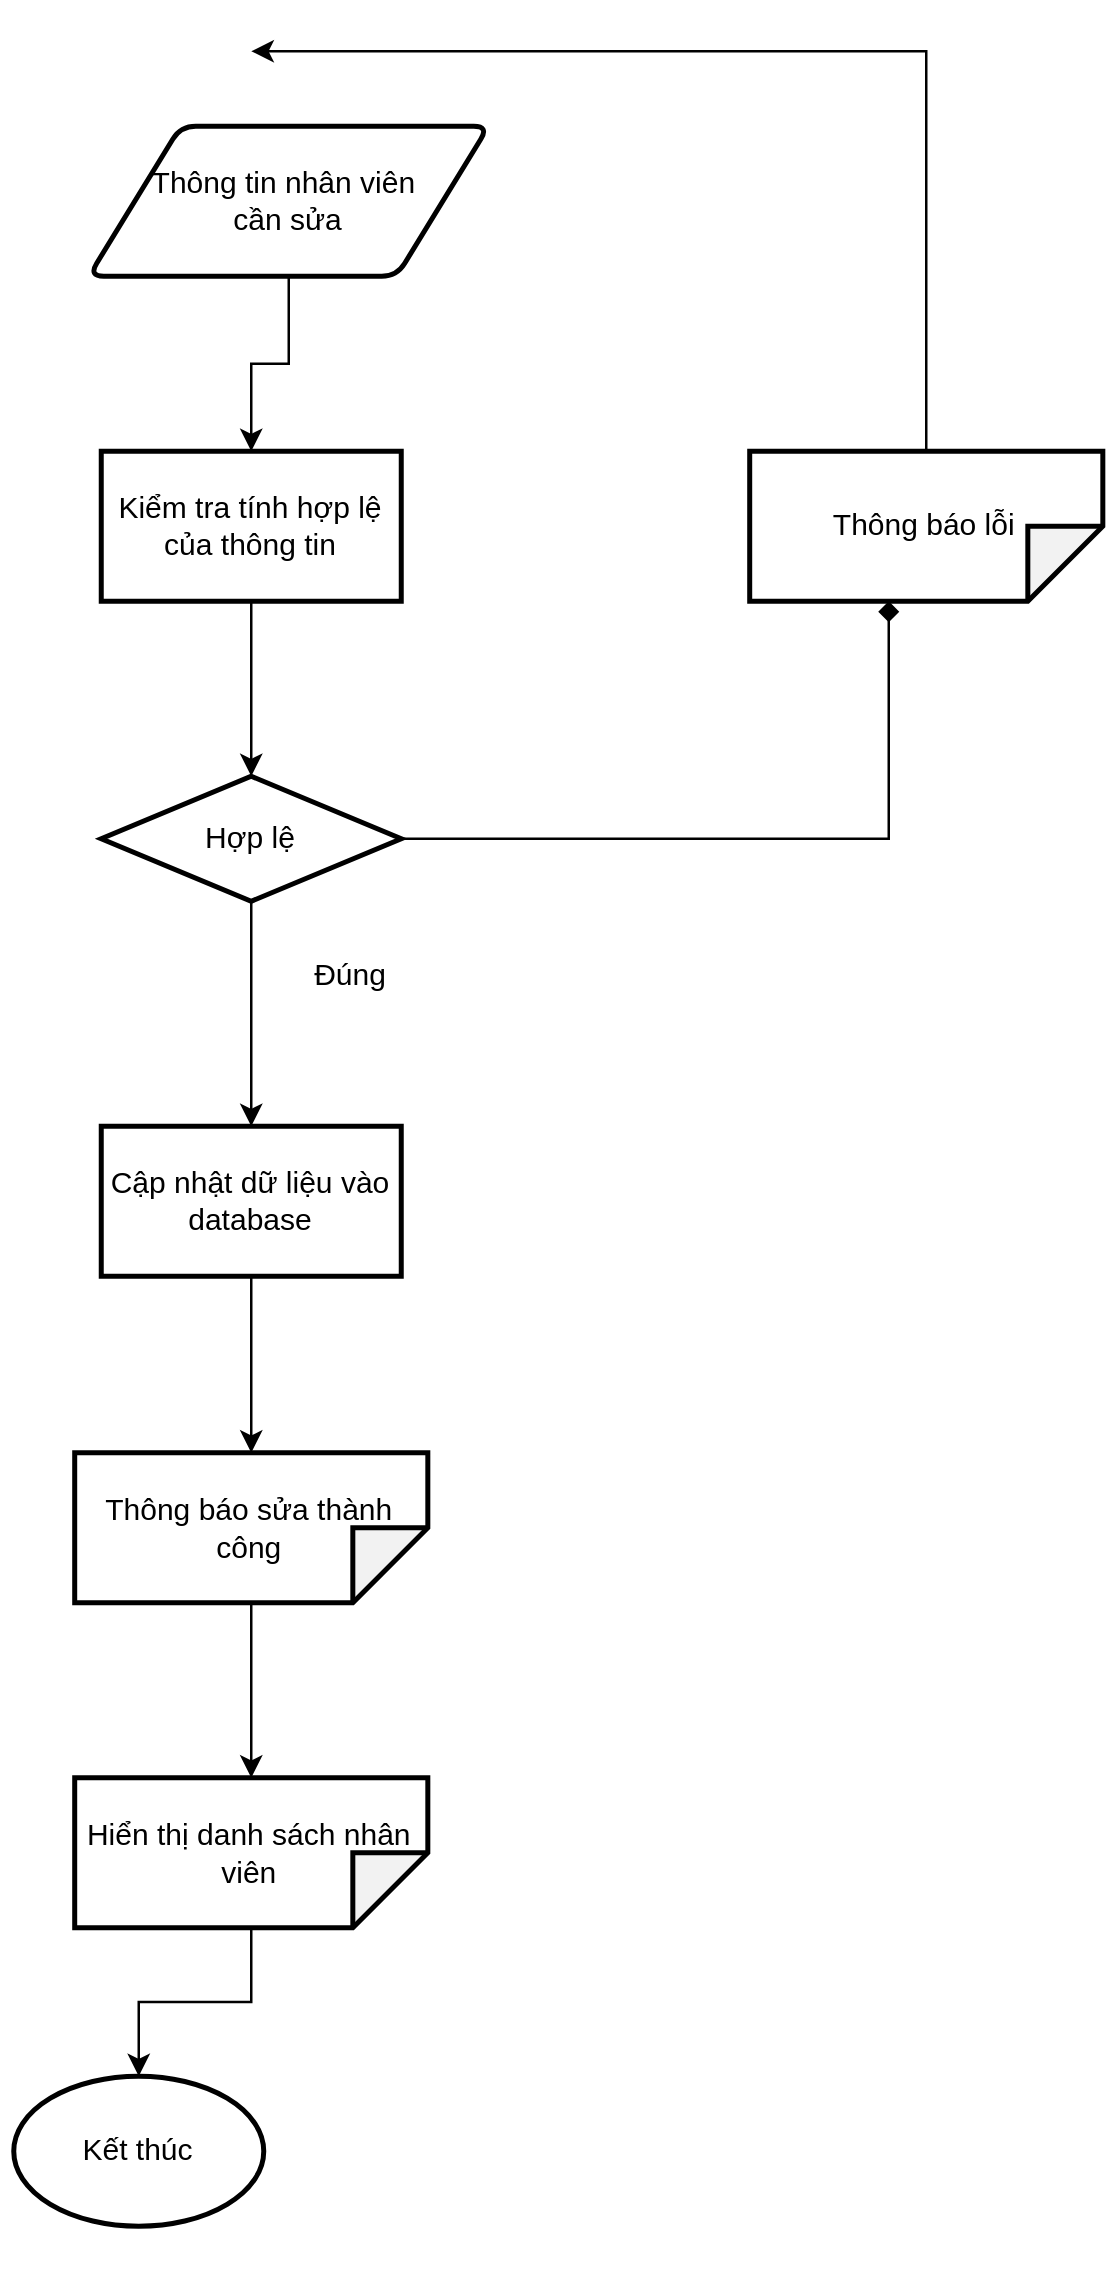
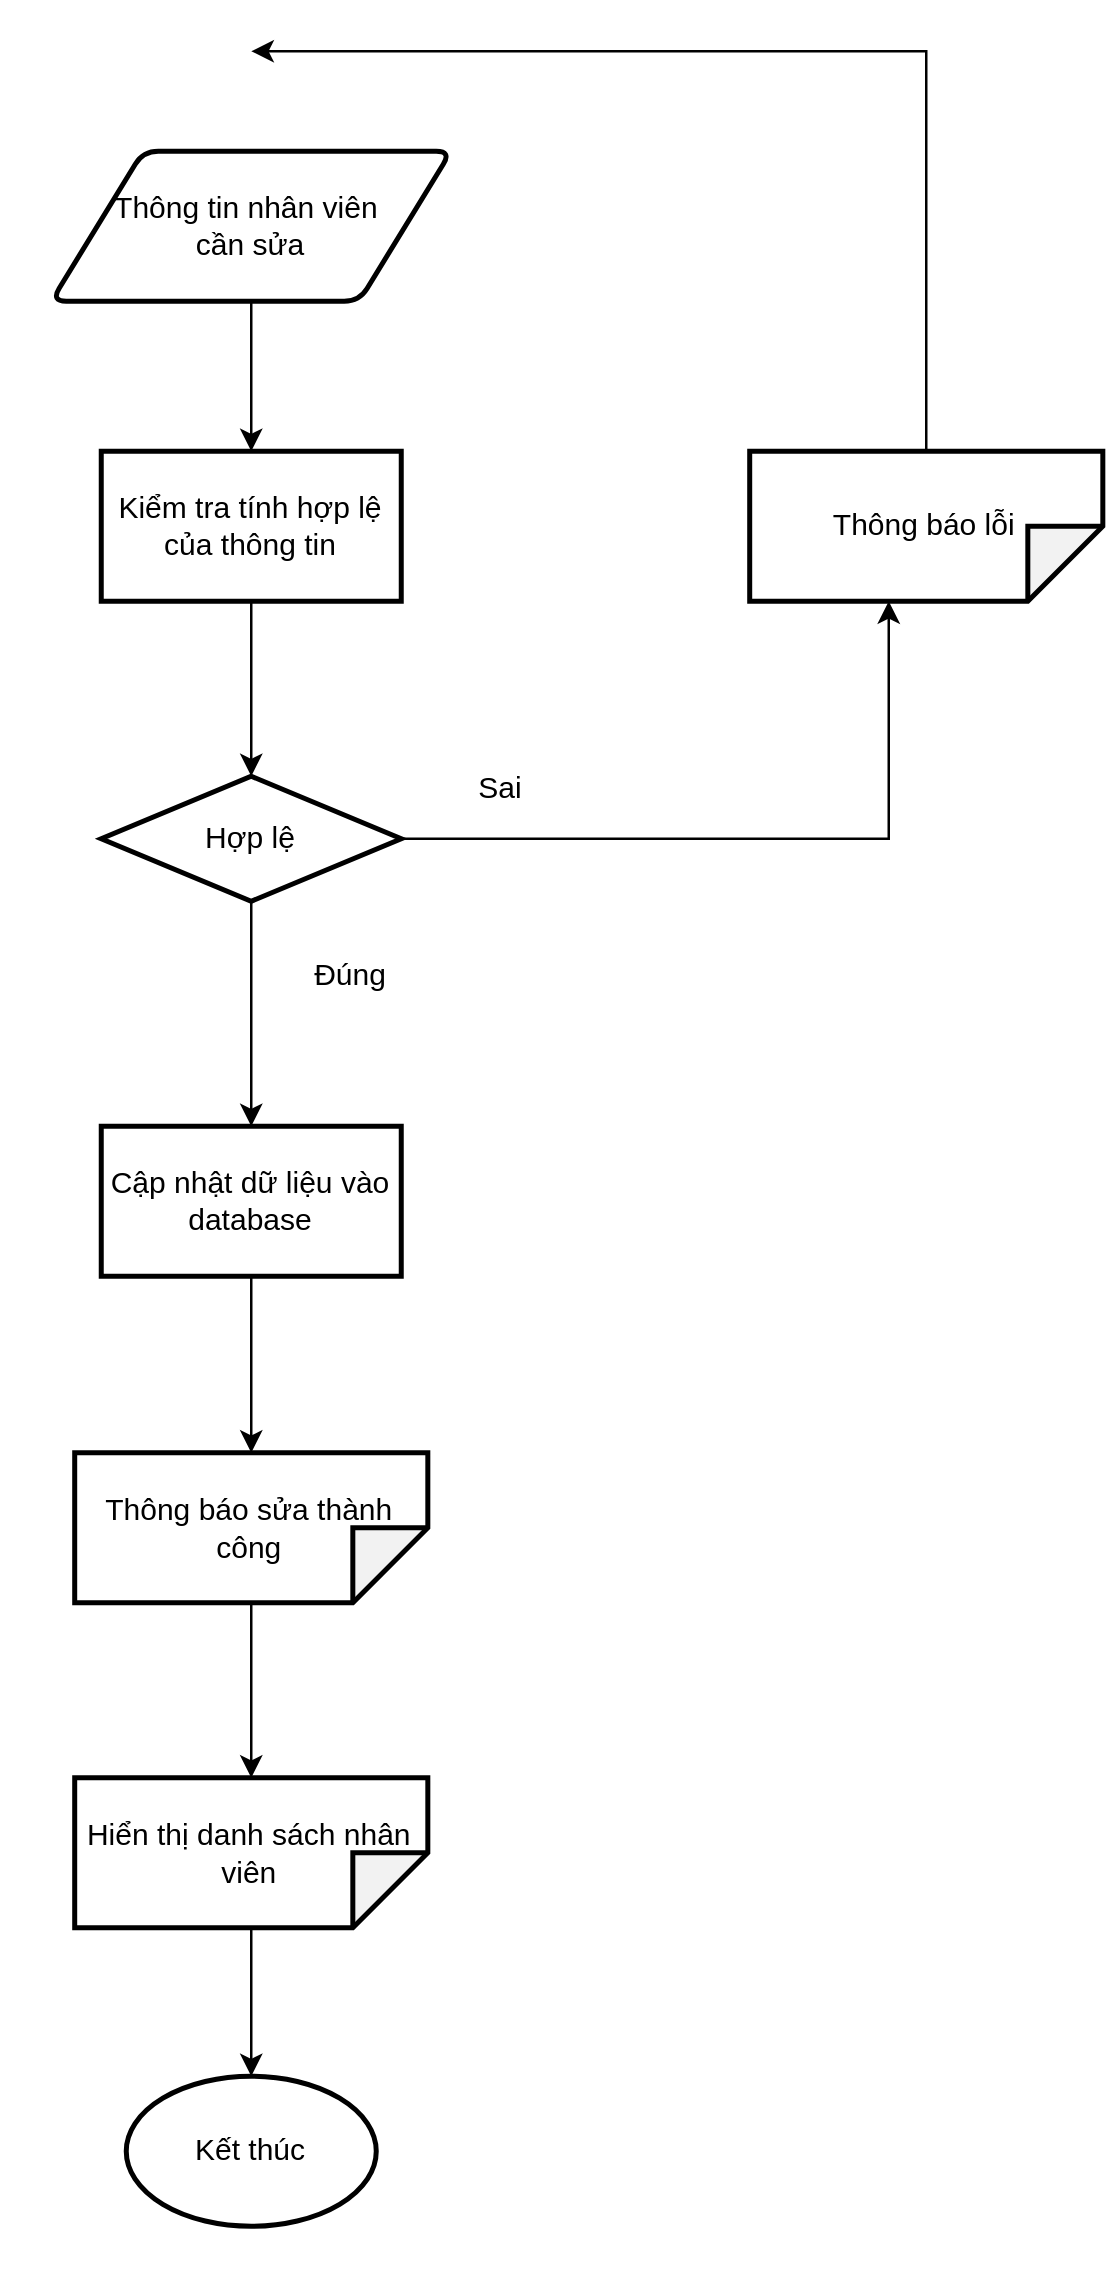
- <mxCell id="4" value="Thông tin nhân viên&amp;nbsp;&lt;br&gt;cần sửa" style="shape=parallelogram;html=1;strokeWidth=2;perimeter=parallelogramPerimeter;whiteSpace=wrap;rounded=1;arcSize=12;size=0.23;align=center;" parent="1" vertex="1"><mxGeometry x="35" y="50" width="160" height="60" as="geometry" /></mxCell>
+ <mxCell id="4" value="Thông tin nhân viên&amp;nbsp;&lt;br&gt;cần sửa" style="shape=parallelogram;html=1;strokeWidth=2;perimeter=parallelogramPerimeter;whiteSpace=wrap;rounded=1;arcSize=12;size=0.23;align=center;" parent="1" vertex="1"><mxGeometry x="20" y="60" width="160" height="60" as="geometry" /></mxCell>
- <mxCell id="7" style="edgeStyle=orthogonalEdgeStyle;rounded=0;orthogonalLoop=1;jettySize=auto;html=1;entryX=0;entryY=0;entryDx=60;entryDy=85.625;entryPerimeter=0;endArrow=diamond;" parent="1" source="10" target="12" edge="1"><mxGeometry relative="1" as="geometry" /></mxCell>
+ <mxCell id="7" style="edgeStyle=orthogonalEdgeStyle;rounded=0;orthogonalLoop=1;jettySize=auto;html=1;entryX=0;entryY=0;entryDx=60;entryDy=85.625;entryPerimeter=0;" parent="1" source="10" target="12" edge="1"><mxGeometry relative="1" as="geometry" /></mxCell>
+ <mxCell id="14" value="Sai" style="text;html=1;strokeColor=none;fillColor=none;align=center;verticalAlign=middle;whiteSpace=wrap;rounded=0;" parent="1" vertex="1"><mxGeometry x="170" y="300" width="60" height="30" as="geometry" /></mxCell>
- <mxCell id="2" value="Kết thúc" style="strokeWidth=2;html=1;shape=mxgraph.flowchart.start_1;whiteSpace=wrap;" parent="1" vertex="1"><mxGeometry x="5" y="830" width="100" height="60" as="geometry" /></mxCell>
+ <mxCell id="2" value="Kết thúc" style="strokeWidth=2;html=1;shape=mxgraph.flowchart.start_1;whiteSpace=wrap;" parent="1" vertex="1"><mxGeometry x="50" y="830" width="100" height="60" as="geometry" /></mxCell>
